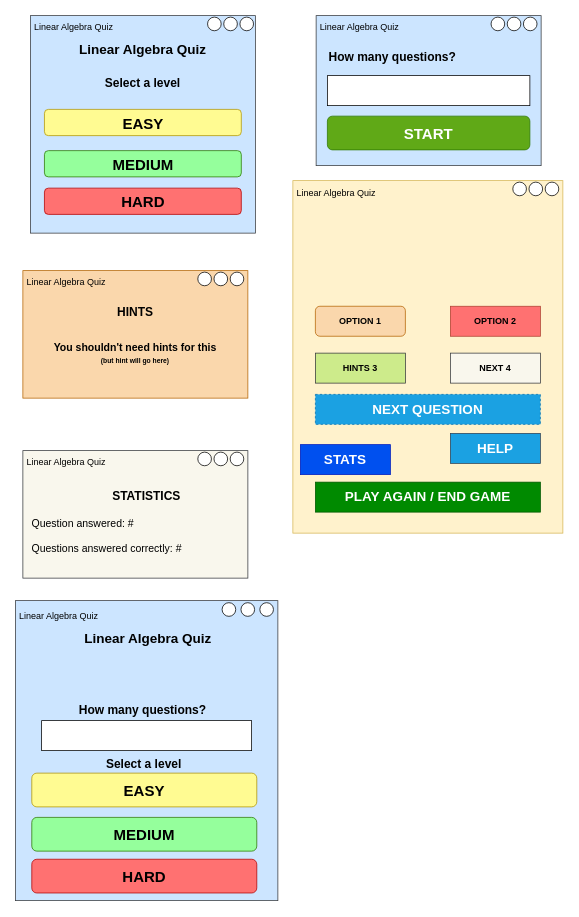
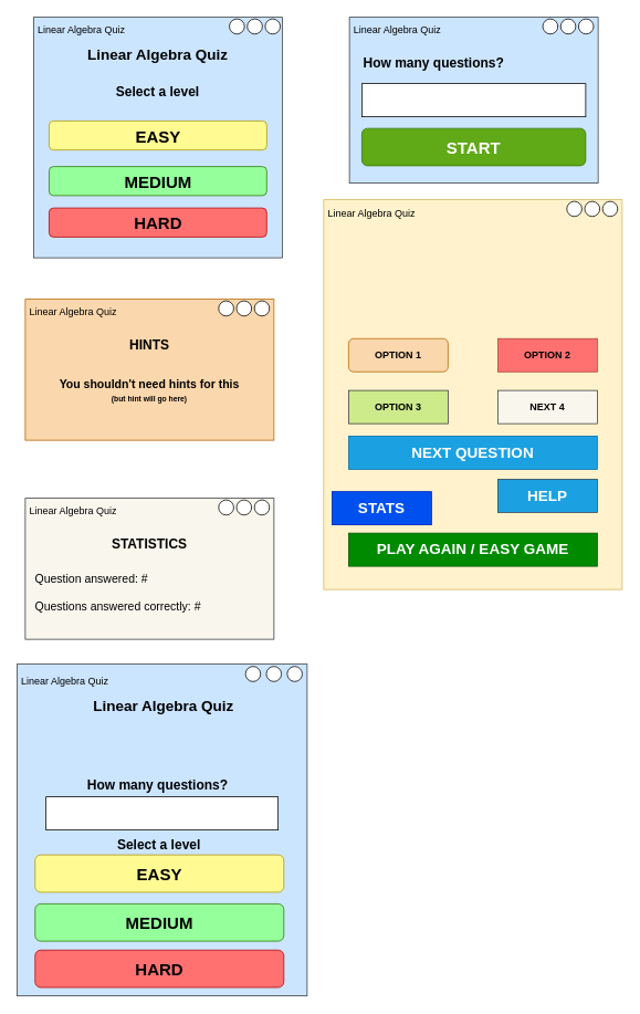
- <mxCell id="27" value="&lt;b&gt;HINTS 3&lt;/b&gt;" style="rounded=0;whiteSpace=wrap;html=1;fillColor=#cdeb8b;strokeColor=#36393d;" vertex="1" parent="1"><mxGeometry x="420" y="470" width="120" height="40" as="geometry" /></mxCell>
+ <mxCell id="27" value="&lt;b&gt;OPTION 3&lt;/b&gt;" style="rounded=0;whiteSpace=wrap;html=1;fillColor=#cdeb8b;strokeColor=#36393d;" vertex="1" parent="1"><mxGeometry x="420" y="470" width="120" height="40" as="geometry" /></mxCell>
- <mxCell id="32" value="NEXT QUESTION" style="rounded=0;whiteSpace=wrap;html=1;fontStyle=1;fontSize=18;fillColor=#1ba1e2;fontColor=#ffffff;strokeColor=#006EAF;dashed=1;" vertex="1" parent="1"><mxGeometry x="420" y="525" width="300" height="40" as="geometry" /></mxCell>
+ <mxCell id="32" value="NEXT QUESTION" style="rounded=0;whiteSpace=wrap;html=1;fontStyle=1;fontSize=18;fillColor=#1ba1e2;fontColor=#ffffff;strokeColor=#006EAF;" vertex="1" parent="1"><mxGeometry x="420" y="525" width="300" height="40" as="geometry" /></mxCell>
- <mxCell id="44" value="STATISTICS" style="text;html=1;align=center;verticalAlign=middle;whiteSpace=wrap;rounded=0;fontSize=16;fontStyle=1" vertex="1" parent="1"><mxGeometry x="145" y="645" width="100" height="30" as="geometry" /></mxCell>
+ <mxCell id="44" value="STATISTICS" style="text;html=1;align=center;verticalAlign=middle;whiteSpace=wrap;rounded=0;fontSize=16;fontStyle=1" vertex="1" parent="1"><mxGeometry x="130" y="640" width="100" height="30" as="geometry" /></mxCell>
- <mxCell id="31" value="PLAY AGAIN / END GAME" style="rounded=0;whiteSpace=wrap;html=1;fontSize=18;fontStyle=1;fillColor=#008a00;fontColor=#ffffff;strokeColor=#005700;" vertex="1" parent="1"><mxGeometry x="420" y="642" width="300" height="40" as="geometry" /></mxCell>
+ <mxCell id="31" value="PLAY AGAIN / EASY GAME" style="rounded=0;whiteSpace=wrap;html=1;fontSize=18;fontStyle=1;fillColor=#008a00;fontColor=#ffffff;strokeColor=#005700;" vertex="1" parent="1"><mxGeometry x="420" y="642" width="300" height="40" as="geometry" /></mxCell>
